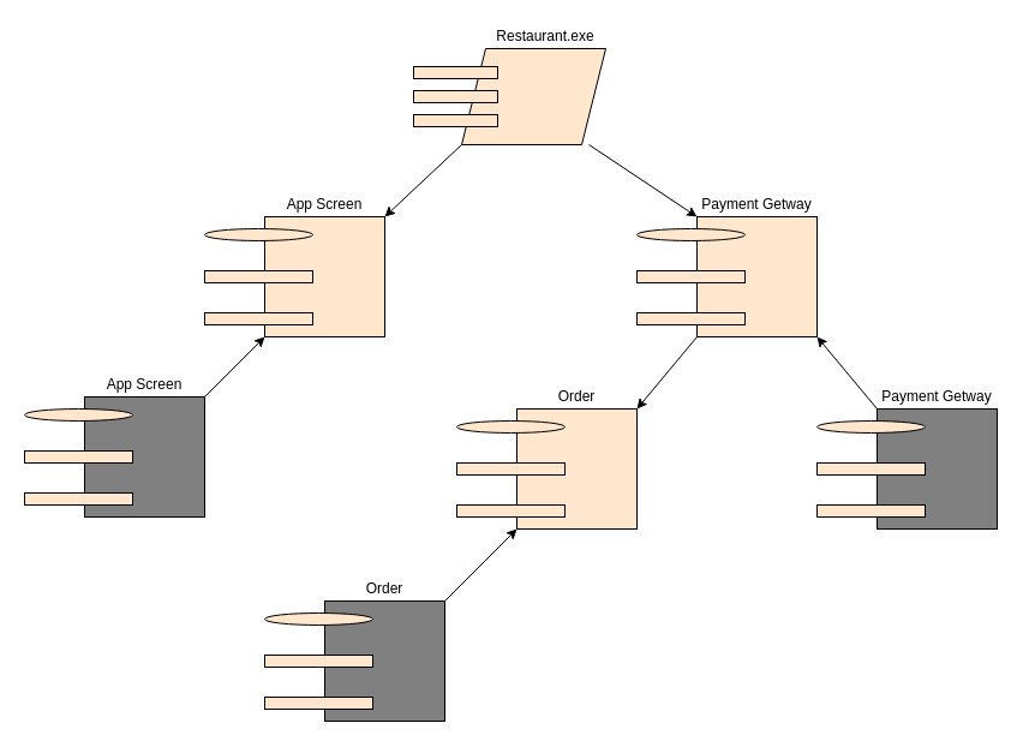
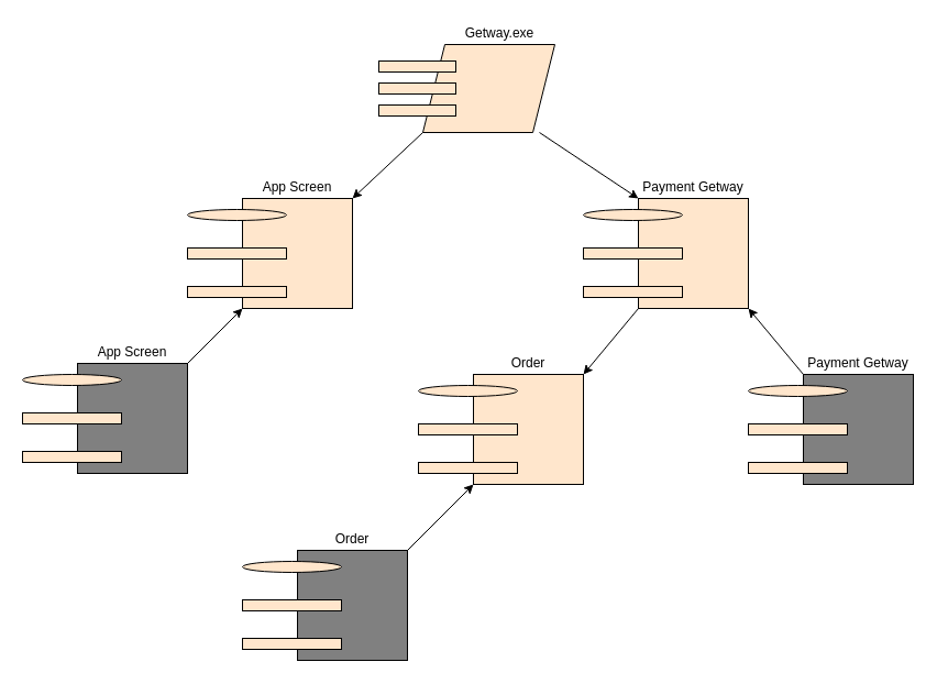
- <mxCell id="6" value="Restaurant.exe" style="text;html=1;strokeColor=none;fillColor=none;align=center;verticalAlign=middle;whiteSpace=wrap;rounded=0;" vertex="1" parent="1"><mxGeometry x="404" y="20" width="100" height="20" as="geometry" /></mxCell>
+ <mxCell id="6" value="Getway.exe" style="text;html=1;strokeColor=none;fillColor=none;align=center;verticalAlign=middle;whiteSpace=wrap;rounded=0;" vertex="1" parent="1"><mxGeometry x="404" y="20" width="100" height="20" as="geometry" /></mxCell>
